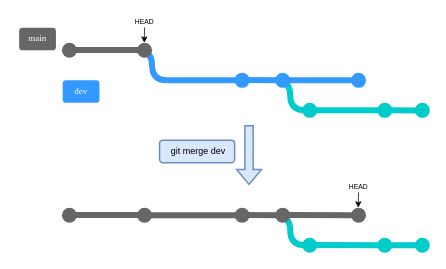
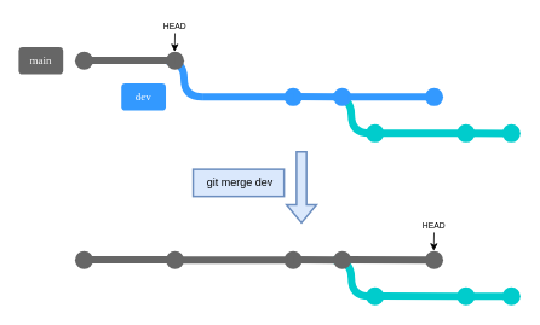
- <mxCell id="39" value="&lt;font face=&quot;Verdana&quot; color=&quot;#ffffff&quot;&gt;main&lt;/font&gt;" style="rounded=1;whiteSpace=wrap;html=1;strokeColor=none;fillColor=#666666;" vertex="1" parent="1"><mxGeometry x="25" y="36.35" width="49" height="30" as="geometry" /></mxCell>
+ <mxCell id="39" value="&lt;font face=&quot;Verdana&quot; color=&quot;#ffffff&quot;&gt;main&lt;/font&gt;" style="rounded=1;whiteSpace=wrap;html=1;strokeColor=none;fillColor=#666666;" vertex="1" parent="1"><mxGeometry x="20" y="51.35" width="49" height="30" as="geometry" /></mxCell>
- <mxCell id="40" value="&lt;font face=&quot;Verdana&quot; color=&quot;#ffffff&quot;&gt;dev&lt;/font&gt;" style="rounded=1;whiteSpace=wrap;html=1;strokeColor=none;fillColor=#3399FF;" vertex="1" parent="1"><mxGeometry x="83" y="106.35" width="49" height="30" as="geometry" /></mxCell>
+ <mxCell id="40" value="&lt;font face=&quot;Verdana&quot; color=&quot;#ffffff&quot;&gt;dev&lt;/font&gt;" style="rounded=1;whiteSpace=wrap;html=1;strokeColor=none;fillColor=#3399FF;" vertex="1" parent="1"><mxGeometry x="133" y="91.35" width="49" height="30" as="geometry" /></mxCell>
- <mxCell id="34" value="&amp;nbsp;git merge dev" style="rounded=1;whiteSpace=wrap;html=1;fillColor=#dae8fc;strokeColor=#6c8ebf;strokeWidth=2;fontFamily=Helvetica;" parent="1" vertex="1"><mxGeometry x="212" y="186" width="100" height="30" as="geometry" /></mxCell>
+ <mxCell id="34" value="&amp;nbsp;git merge dev" style="whiteSpace=wrap;html=1;fillColor=#dae8fc;strokeColor=#6c8ebf;strokeWidth=2;fontFamily=Helvetica;rounded=0;" parent="1" vertex="1"><mxGeometry x="212" y="186" width="100" height="30" as="geometry" /></mxCell>
